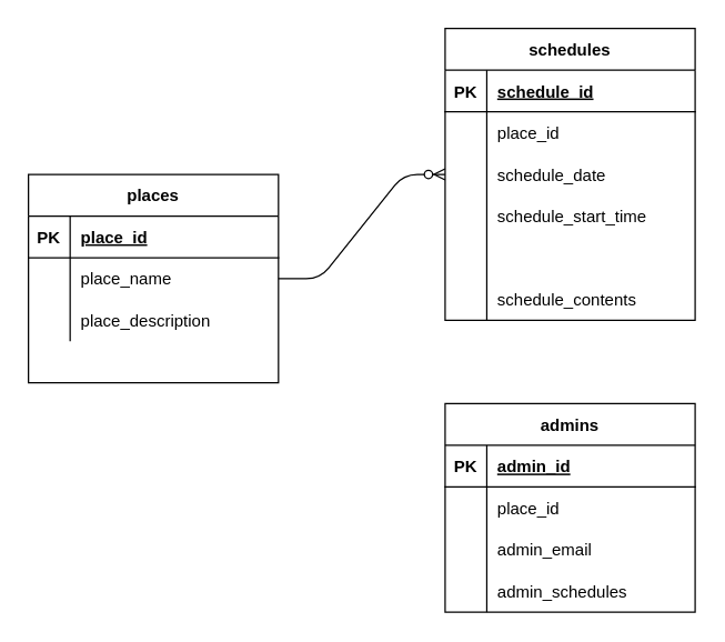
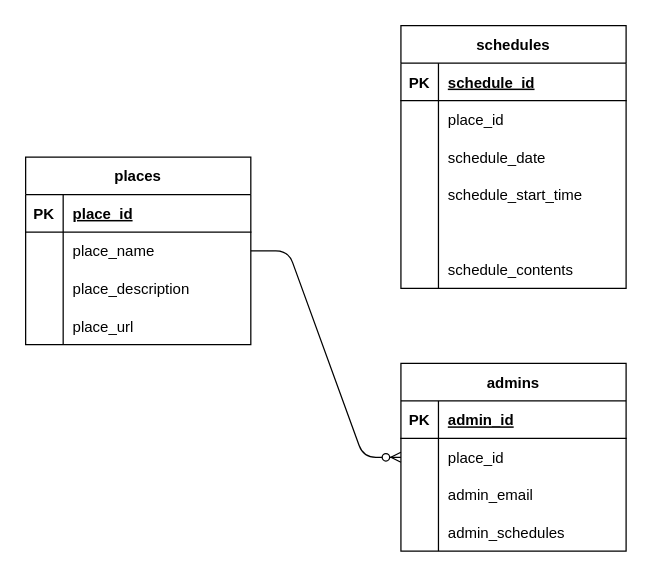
- <mxCell id="33" value="" style="edgeStyle=entityRelationEdgeStyle;fontSize=12;html=1;endArrow=ERzeroToMany;endFill=1;" parent="1" source="2" target="15" edge="1"><mxGeometry width="100" height="100" relative="1" as="geometry"><mxPoint x="180" y="190" as="sourcePoint" /><mxPoint x="280" y="90" as="targetPoint" /></mxGeometry></mxCell>
+ <mxCell id="14" value="place_url" style="shape=partialRectangle;connectable=0;fillColor=none;top=0;left=0;bottom=0;right=0;align=left;spacingLeft=6;overflow=hidden;" parent="12" vertex="1"><mxGeometry x="30" width="150" height="30" as="geometry" /></mxCell>
+ <mxCell id="47" value="" style="edgeStyle=entityRelationEdgeStyle;fontSize=12;html=1;endArrow=ERzeroToMany;endFill=1;" edge="1" parent="1" source="2" target="34"><mxGeometry width="100" height="100" relative="1" as="geometry"><mxPoint x="220" y="350" as="sourcePoint" /><mxPoint x="320" y="250" as="targetPoint" /></mxGeometry></mxCell>
